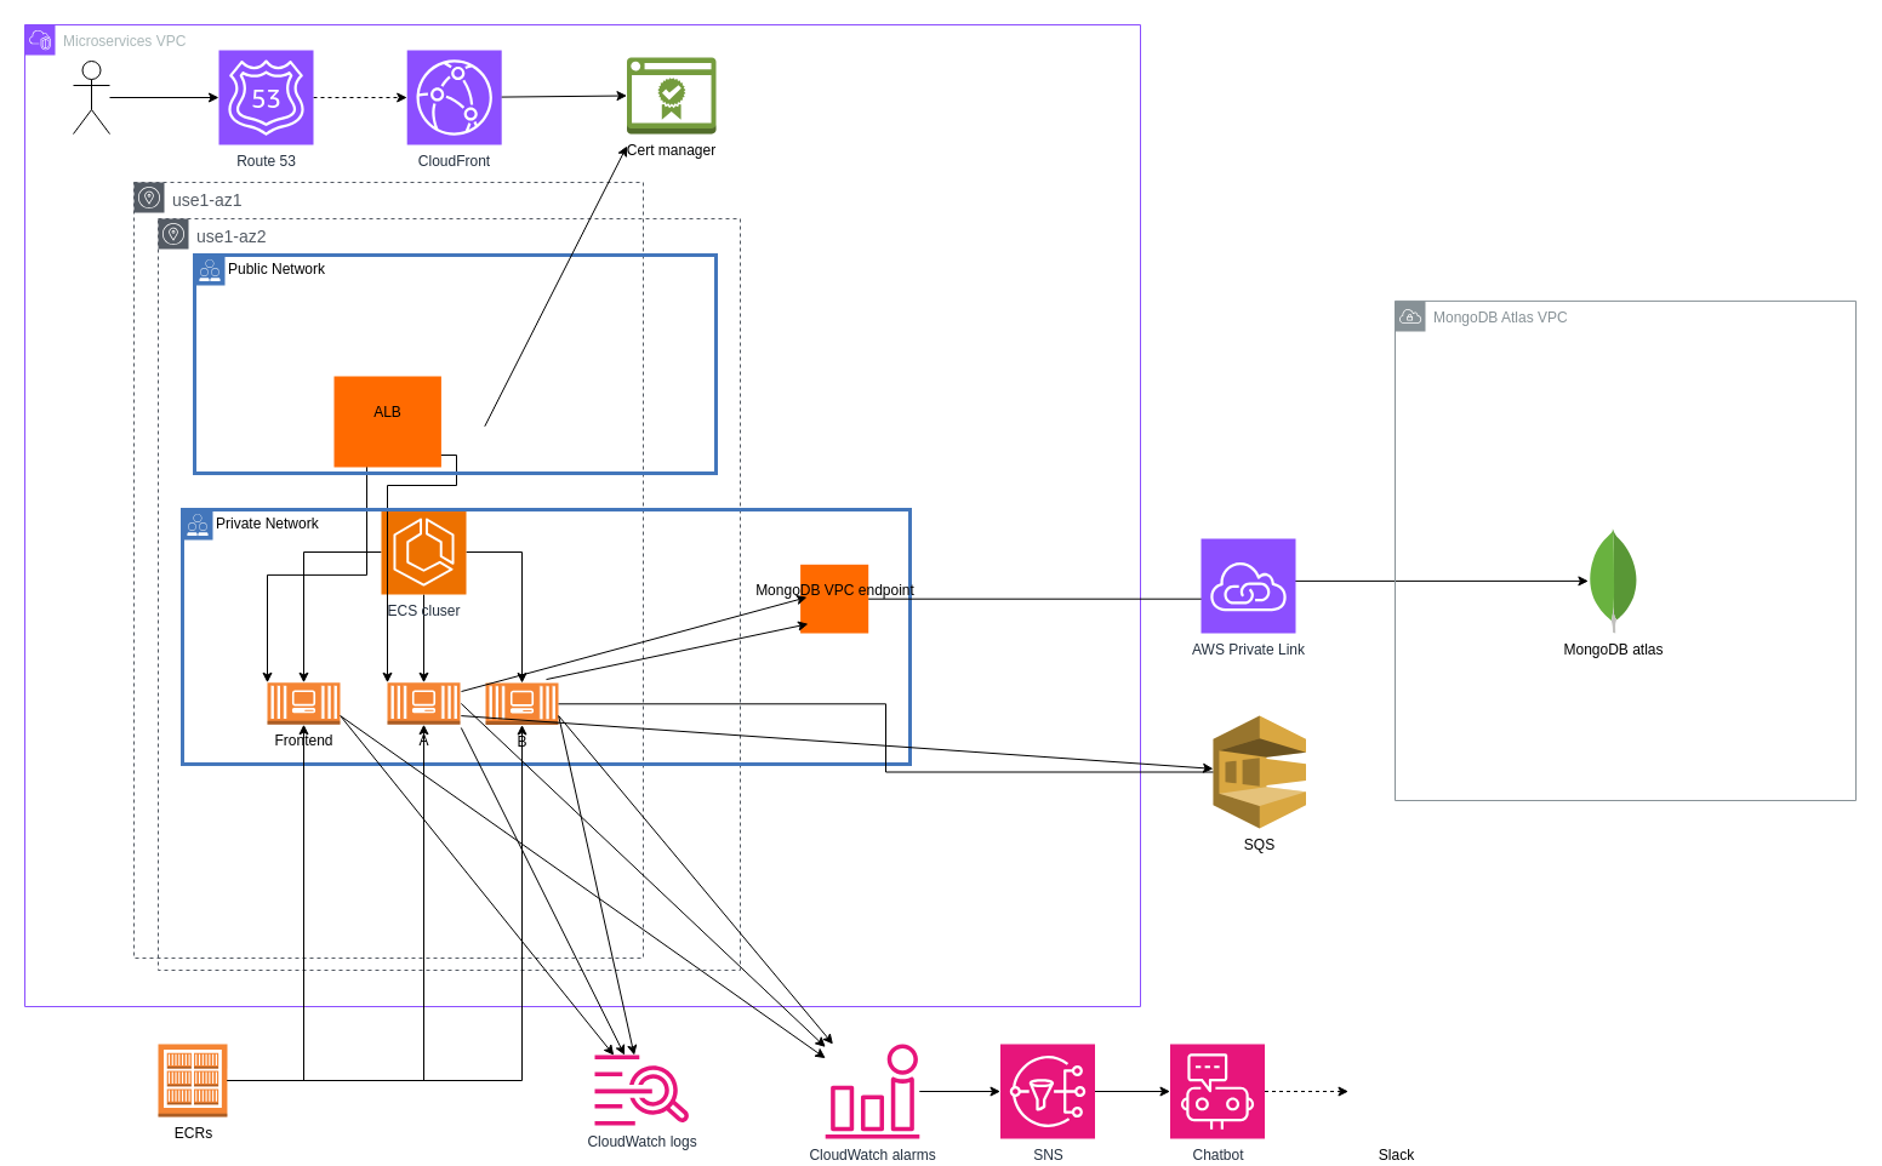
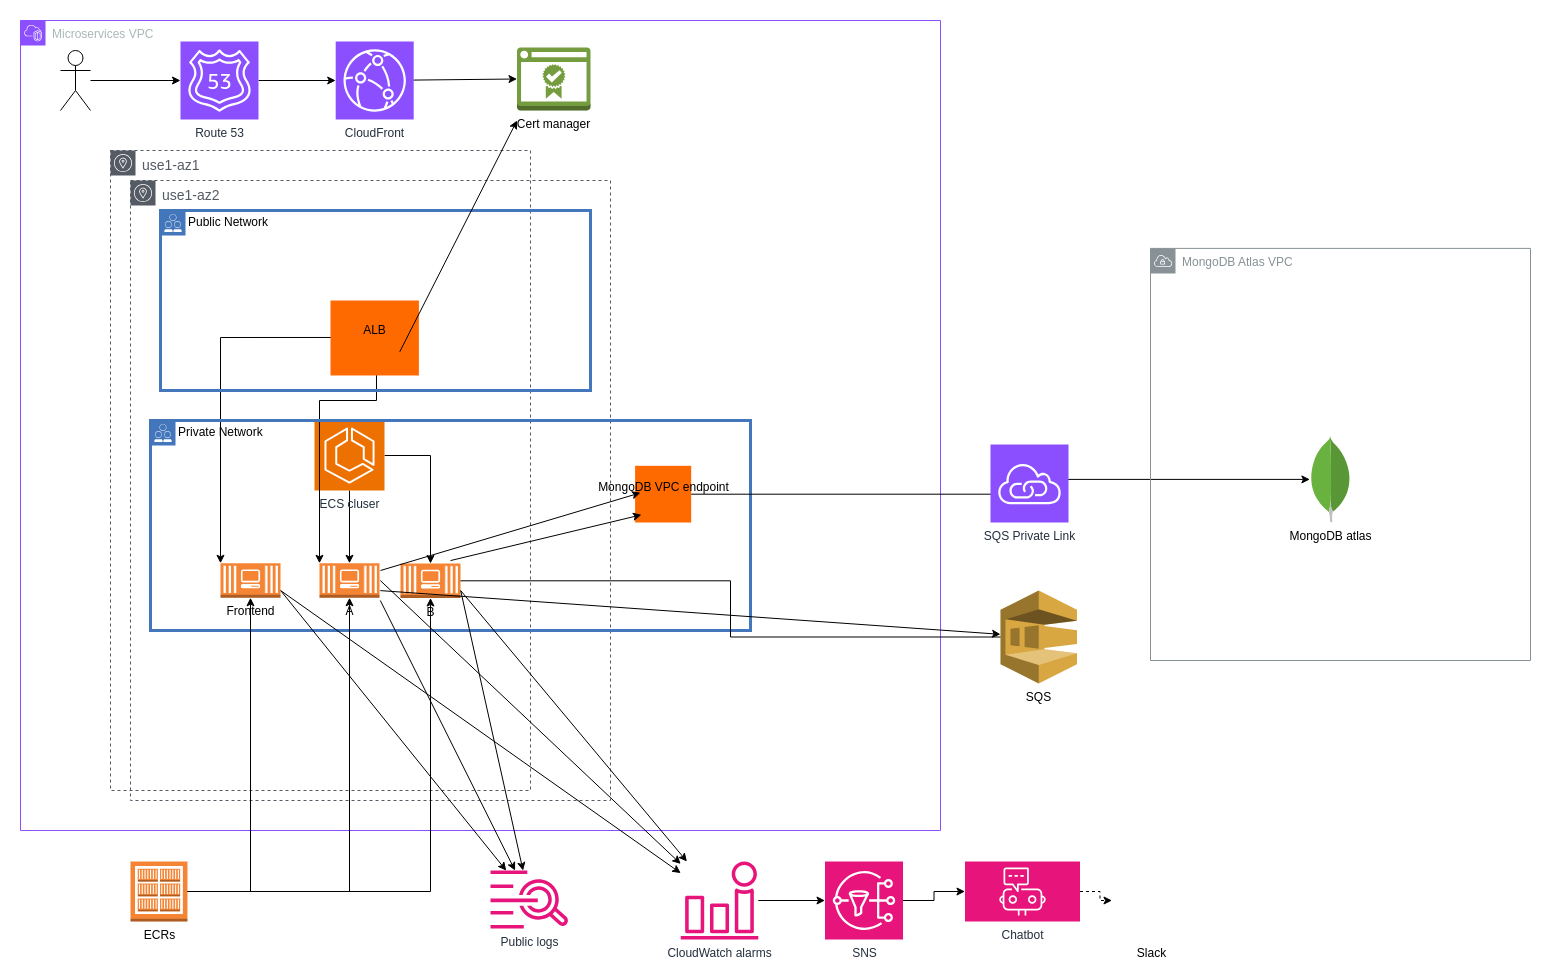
- <mxCell id="18" value="" style="edgeStyle=orthogonalEdgeStyle;rounded=0;orthogonalLoop=1;jettySize=auto;html=1;dashed=1;" parent="2" source="19" target="15" edge="1"><mxGeometry relative="1" as="geometry"><mxPoint x="315" y="60" as="targetPoint" /></mxGeometry></mxCell>
+ <mxCell id="18" value="" style="edgeStyle=orthogonalEdgeStyle;rounded=0;orthogonalLoop=1;jettySize=auto;html=1;" parent="2" source="19" target="15" edge="1"><mxGeometry relative="1" as="geometry"><mxPoint x="315" y="60" as="targetPoint" /></mxGeometry></mxCell>
- <mxCell id="14" value="&lt;div&gt;ALB&lt;/div&gt;&lt;div&gt;&lt;br&gt;&lt;/div&gt;" style="points=[];aspect=fixed;html=1;align=center;shadow=0;dashed=0;fillColor=#FF6A00;strokeColor=none;shape=mxgraph.alibaba_cloud.alb_application_load_balancer_01;" parent="2" vertex="1"><mxGeometry x="255" y="290" width="88.4" height="74.98" as="geometry" /></mxCell>
+ <mxCell id="14" value="&lt;div&gt;ALB&lt;/div&gt;&lt;div&gt;&lt;br&gt;&lt;/div&gt;" style="points=[];aspect=fixed;html=1;align=center;shadow=0;dashed=0;fillColor=#FF6A00;strokeColor=none;shape=mxgraph.alibaba_cloud.alb_application_load_balancer_01;" parent="2" vertex="1"><mxGeometry x="310" y="280" width="88.4" height="74.98" as="geometry" /></mxCell>
- <mxCell id="5" value="" style="edgeStyle=orthogonalEdgeStyle;rounded=0;orthogonalLoop=1;jettySize=auto;html=1;" parent="2" source="8" target="9" edge="1"><mxGeometry relative="1" as="geometry" /></mxCell>
- <mxCell id="25" value="&lt;div&gt;MongoDB VPC endpoint&lt;br&gt;&lt;/div&gt;&lt;div&gt;&lt;br&gt;&lt;/div&gt;" style="points=[];aspect=fixed;html=1;align=center;shadow=0;dashed=0;fillColor=#FF6A00;strokeColor=none;shape=mxgraph.alibaba_cloud.privatelink;" parent="24" vertex="1"><mxGeometry x="509.6" y="45.3" width="56.1" height="56.7" as="geometry" /></mxCell>
+ <mxCell id="25" value="&lt;div&gt;MongoDB VPC endpoint&lt;br&gt;&lt;/div&gt;&lt;div&gt;&lt;br&gt;&lt;/div&gt;" style="points=[];aspect=fixed;html=1;align=center;shadow=0;dashed=0;fillColor=#FF6A00;strokeColor=none;shape=mxgraph.alibaba_cloud.privatelink;" parent="24" vertex="1"><mxGeometry x="484.6" y="45.3" width="56.1" height="56.7" as="geometry" /></mxCell>
- <mxCell id="30" value="&lt;div&gt;AWS Private Link&lt;/div&gt;" style="sketch=0;points=[[0,0,0],[0.25,0,0],[0.5,0,0],[0.75,0,0],[1,0,0],[0,1,0],[0.25,1,0],[0.5,1,0],[0.75,1,0],[1,1,0],[0,0.25,0],[0,0.5,0],[0,0.75,0],[1,0.25,0],[1,0.5,0],[1,0.75,0]];outlineConnect=0;fontColor=#232F3E;fillColor=#8C4FFF;strokeColor=#ffffff;dashed=0;verticalLabelPosition=bottom;verticalAlign=top;align=center;html=1;fontSize=12;fontStyle=0;aspect=fixed;shape=mxgraph.aws4.resourceIcon;resIcon=mxgraph.aws4.vpc_privatelink;" parent="1" vertex="1"><mxGeometry x="990" y="444" width="78" height="78" as="geometry" /></mxCell>
+ <mxCell id="30" value="&lt;div&gt;SQS Private Link&lt;/div&gt;" style="sketch=0;points=[[0,0,0],[0.25,0,0],[0.5,0,0],[0.75,0,0],[1,0,0],[0,1,0],[0.25,1,0],[0.5,1,0],[0.75,1,0],[1,1,0],[0,0.25,0],[0,0.5,0],[0,0.75,0],[1,0.25,0],[1,0.5,0],[1,0.75,0]];outlineConnect=0;fontColor=#232F3E;fillColor=#8C4FFF;strokeColor=#ffffff;dashed=0;verticalLabelPosition=bottom;verticalAlign=top;align=center;html=1;fontSize=12;fontStyle=0;aspect=fixed;shape=mxgraph.aws4.resourceIcon;resIcon=mxgraph.aws4.vpc_privatelink;" parent="1" vertex="1"><mxGeometry x="990" y="444" width="78" height="78" as="geometry" /></mxCell>
- <mxCell id="51" value="Chatbot" style="sketch=0;points=[[0,0,0],[0.25,0,0],[0.5,0,0],[0.75,0,0],[1,0,0],[0,1,0],[0.25,1,0],[0.5,1,0],[0.75,1,0],[1,1,0],[0,0.25,0],[0,0.5,0],[0,0.75,0],[1,0.25,0],[1,0.5,0],[1,0.75,0]];points=[[0,0,0],[0.25,0,0],[0.5,0,0],[0.75,0,0],[1,0,0],[0,1,0],[0.25,1,0],[0.5,1,0],[0.75,1,0],[1,1,0],[0,0.25,0],[0,0.5,0],[0,0.75,0],[1,0.25,0],[1,0.5,0],[1,0.75,0]];outlineConnect=0;fontColor=#232F3E;fillColor=#E7157B;strokeColor=#ffffff;dashed=0;verticalLabelPosition=bottom;verticalAlign=top;align=center;html=1;fontSize=12;fontStyle=0;aspect=fixed;shape=mxgraph.aws4.resourceIcon;resIcon=mxgraph.aws4.chatbot;" vertex="1" parent="1"><mxGeometry x="964.5" y="861" width="78" height="78" as="geometry" /></mxCell>
+ <mxCell id="51" value="Chatbot" style="sketch=0;points=[[0,0,0],[0.25,0,0],[0.5,0,0],[0.75,0,0],[1,0,0],[0,1,0],[0.25,1,0],[0.5,1,0],[0.75,1,0],[1,1,0],[0,0.25,0],[0,0.5,0],[0,0.75,0],[1,0.25,0],[1,0.5,0],[1,0.75,0]];points=[[0,0,0],[0.25,0,0],[0.5,0,0],[0.75,0,0],[1,0,0],[0,1,0],[0.25,1,0],[0.5,1,0],[0.75,1,0],[1,1,0],[0,0.25,0],[0,0.5,0],[0,0.75,0],[1,0.25,0],[1,0.5,0],[1,0.75,0]];outlineConnect=0;fontColor=#232F3E;fillColor=#E7157B;strokeColor=#ffffff;dashed=0;verticalLabelPosition=bottom;verticalAlign=top;align=center;html=1;fontSize=12;fontStyle=0;aspect=fixed;shape=mxgraph.aws4.resourceIcon;resIcon=mxgraph.aws4.chatbot;" vertex="1" parent="1"><mxGeometry x="964.5" y="861" width="115" height="60" as="geometry" /></mxCell>
- <mxCell id="35" value="CloudWatch logs" style="sketch=0;outlineConnect=0;fontColor=#232F3E;gradientColor=none;fillColor=#E7157B;strokeColor=none;dashed=0;verticalLabelPosition=bottom;verticalAlign=top;align=center;html=1;fontSize=12;fontStyle=0;aspect=fixed;pointerEvents=1;shape=mxgraph.aws4.cloudwatch_logs;" parent="1" vertex="1"><mxGeometry x="490" y="870" width="78" height="58" as="geometry" /></mxCell>
+ <mxCell id="35" value="Public logs" style="sketch=0;outlineConnect=0;fontColor=#232F3E;gradientColor=none;fillColor=#E7157B;strokeColor=none;dashed=0;verticalLabelPosition=bottom;verticalAlign=top;align=center;html=1;fontSize=12;fontStyle=0;aspect=fixed;pointerEvents=1;shape=mxgraph.aws4.cloudwatch_logs;" parent="1" vertex="1"><mxGeometry x="490" y="870" width="78" height="58" as="geometry" /></mxCell>
